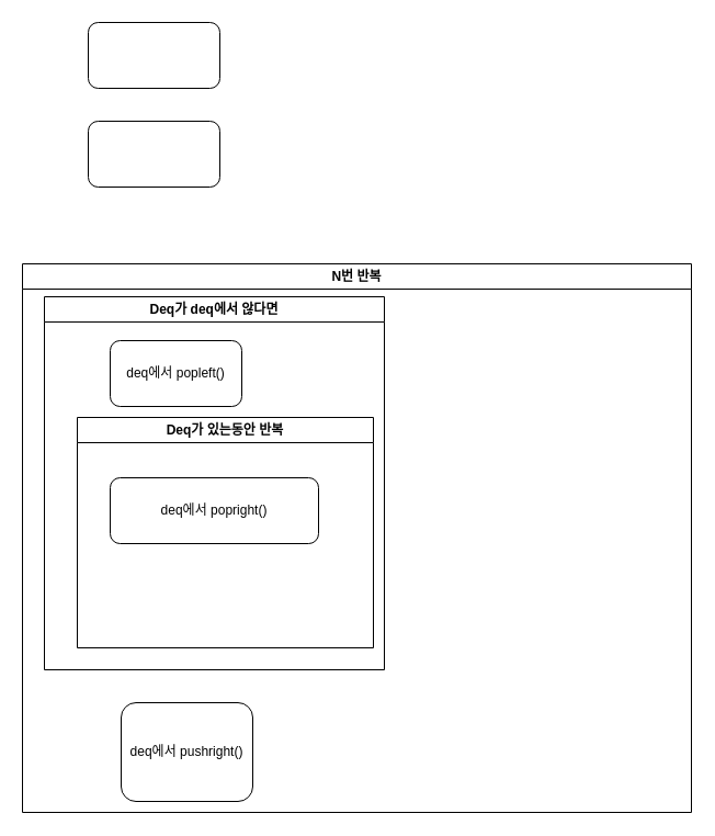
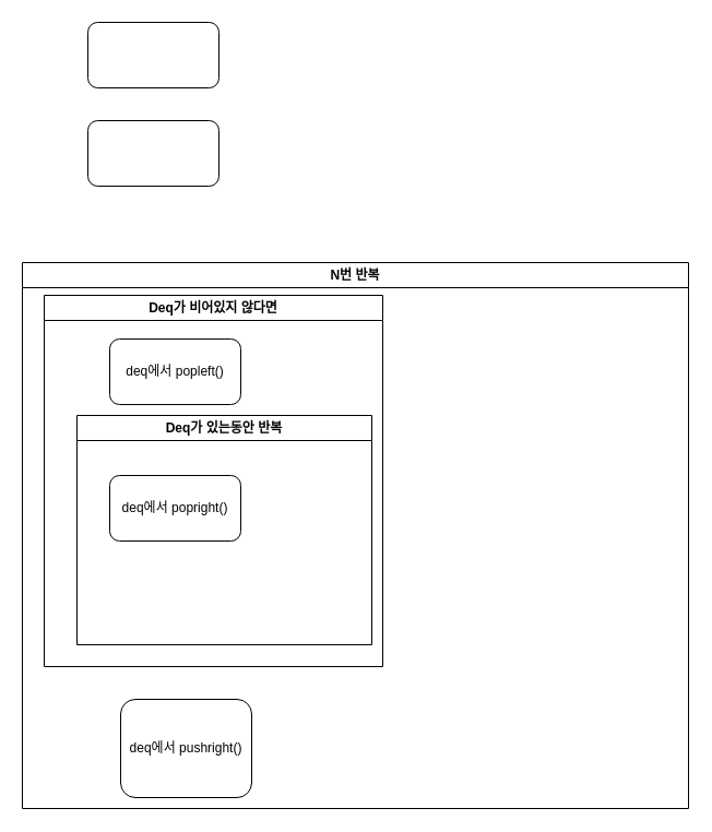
- <mxCell id="8" value="Deq가 deq에서 않다면" style="swimlane;whiteSpace=wrap;html=1;" vertex="1" parent="4"><mxGeometry x="20" y="30" width="310" height="340" as="geometry" /></mxCell>
+ <mxCell id="8" value="Deq가 비어있지 않다면" style="swimlane;whiteSpace=wrap;html=1;" vertex="1" parent="4"><mxGeometry x="20" y="30" width="310" height="340" as="geometry" /></mxCell>
- <mxCell id="6" value="deq에서 popright()" style="rounded=1;whiteSpace=wrap;html=1;" vertex="1" parent="5"><mxGeometry x="30" y="55" width="190" height="60" as="geometry" /></mxCell>
+ <mxCell id="6" value="deq에서 popright()" style="rounded=1;whiteSpace=wrap;html=1;" vertex="1" parent="5"><mxGeometry x="30" y="55" width="120" height="60" as="geometry" /></mxCell>
